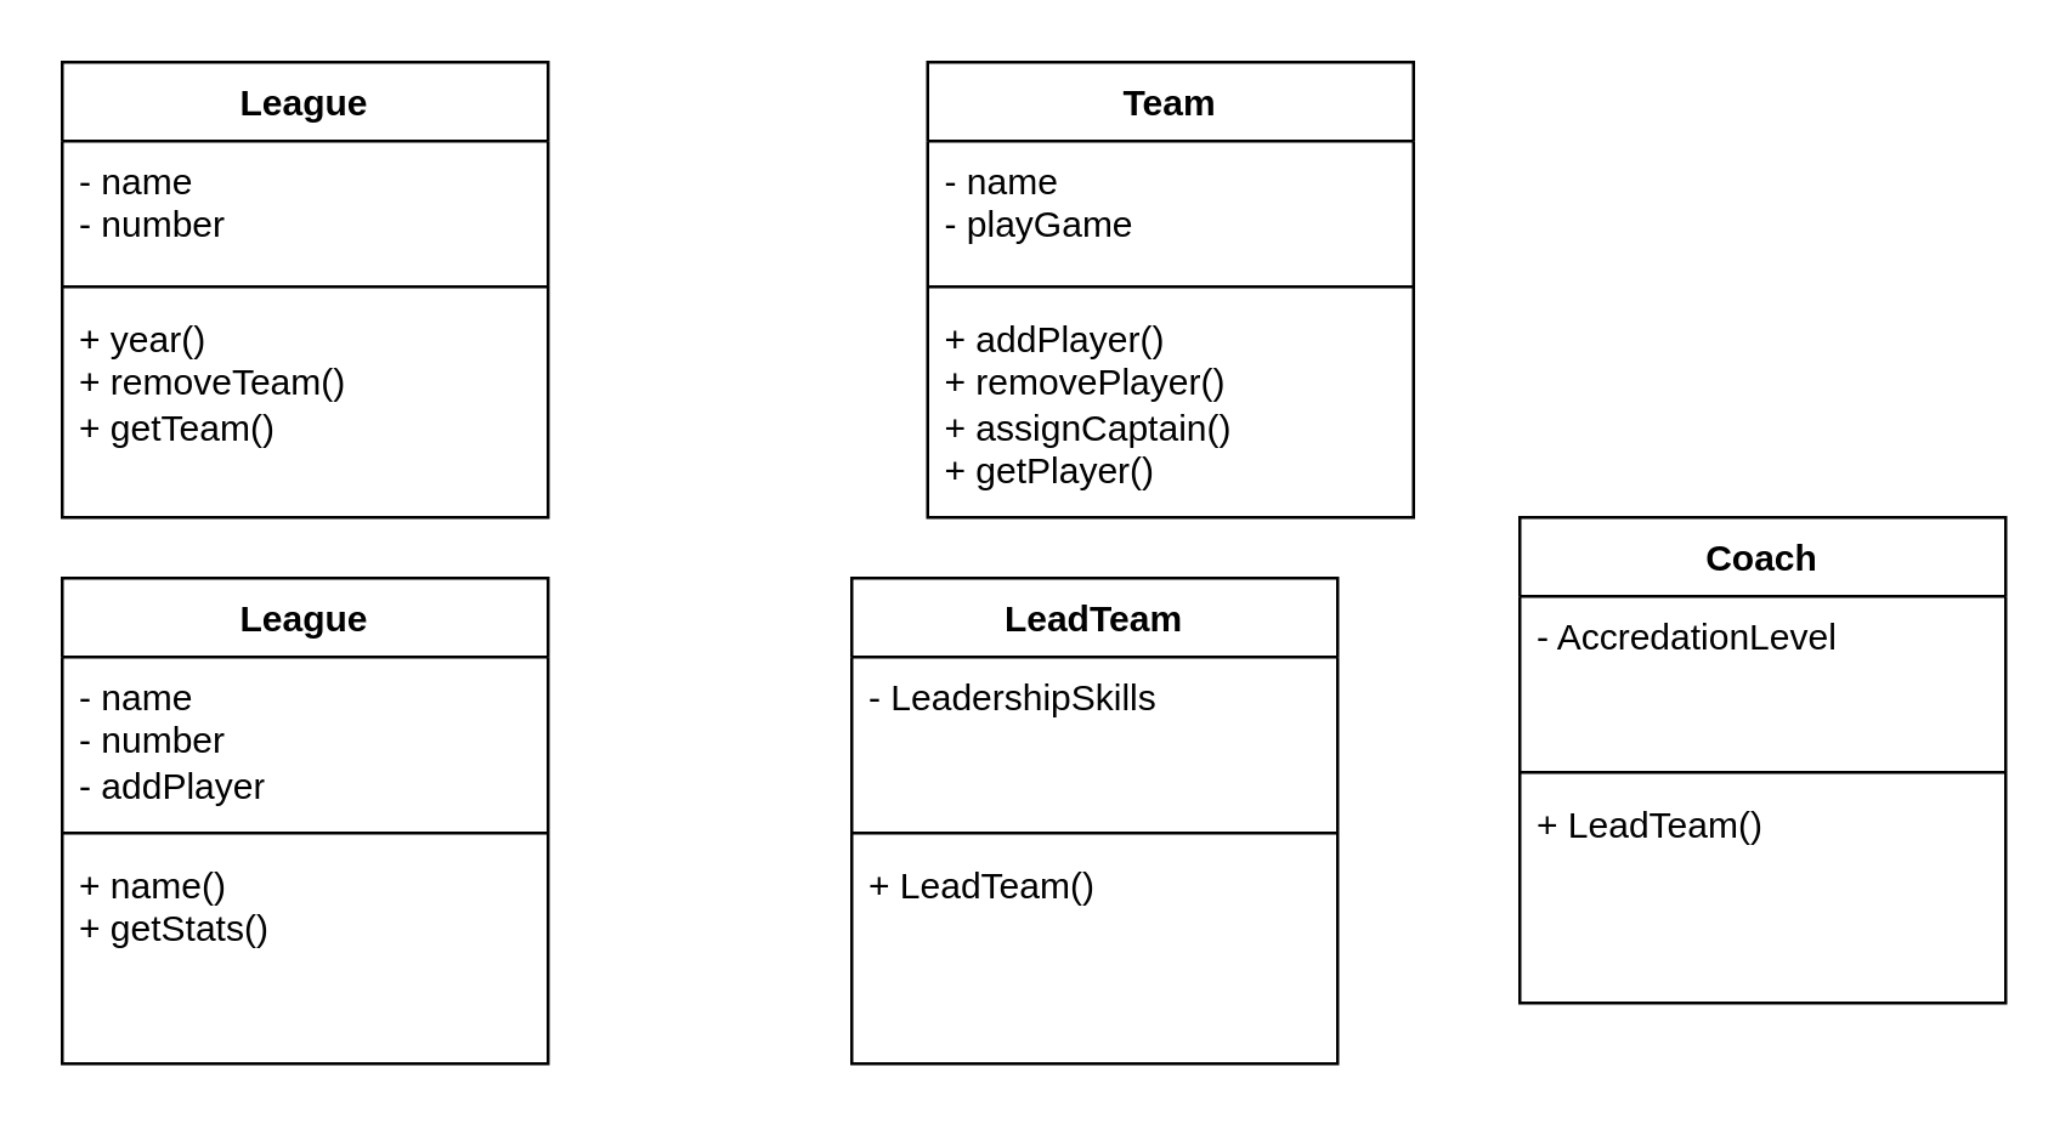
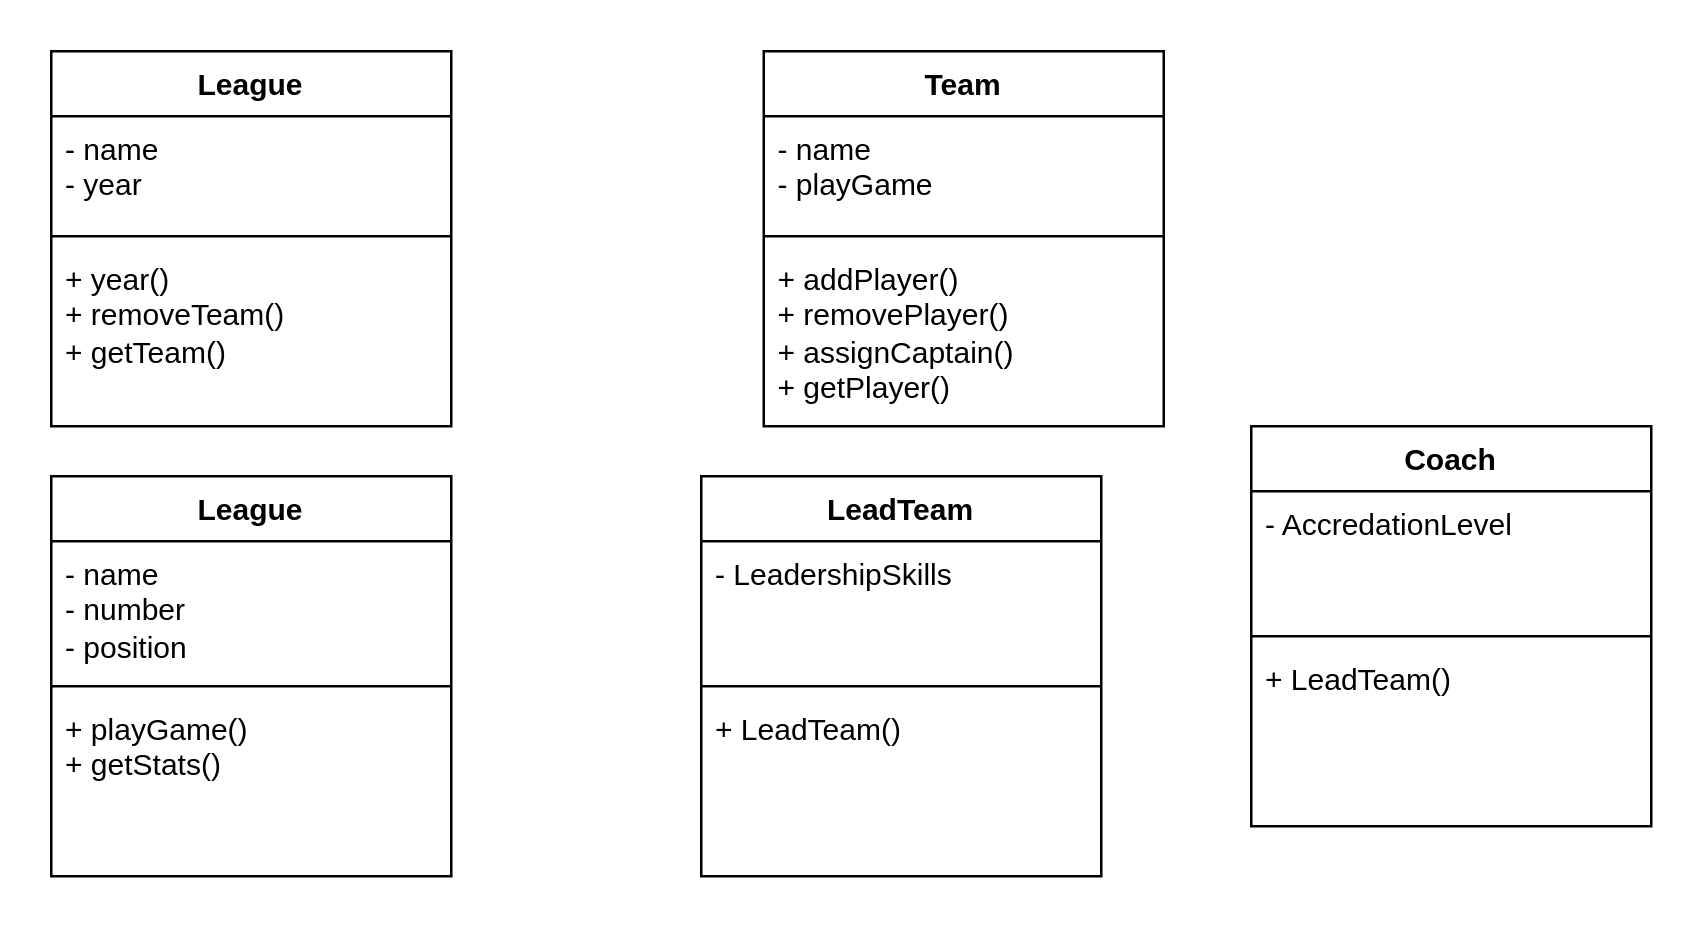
- <mxCell id="3" value="- name&lt;div&gt;- number&lt;/div&gt;" style="text;strokeColor=none;fillColor=none;align=left;verticalAlign=top;spacingLeft=4;spacingRight=4;overflow=hidden;rotatable=0;points=[[0,0.5],[1,0.5]];portConstraint=eastwest;whiteSpace=wrap;html=1;" vertex="1" parent="2"><mxGeometry y="26" width="160" height="44" as="geometry" /></mxCell>
+ <mxCell id="3" value="- name&lt;div&gt;- year&lt;/div&gt;" style="text;strokeColor=none;fillColor=none;align=left;verticalAlign=top;spacingLeft=4;spacingRight=4;overflow=hidden;rotatable=0;points=[[0,0.5],[1,0.5]];portConstraint=eastwest;whiteSpace=wrap;html=1;" vertex="1" parent="2"><mxGeometry y="26" width="160" height="44" as="geometry" /></mxCell>
- <mxCell id="11" value="- name&lt;div&gt;- number&lt;/div&gt;&lt;div&gt;- addPlayer&lt;/div&gt;" style="text;strokeColor=none;fillColor=none;align=left;verticalAlign=top;spacingLeft=4;spacingRight=4;overflow=hidden;rotatable=0;points=[[0,0.5],[1,0.5]];portConstraint=eastwest;whiteSpace=wrap;html=1;" vertex="1" parent="10"><mxGeometry y="26" width="160" height="54" as="geometry" /></mxCell>
+ <mxCell id="11" value="- name&lt;div&gt;- number&lt;/div&gt;&lt;div&gt;- position&lt;/div&gt;" style="text;strokeColor=none;fillColor=none;align=left;verticalAlign=top;spacingLeft=4;spacingRight=4;overflow=hidden;rotatable=0;points=[[0,0.5],[1,0.5]];portConstraint=eastwest;whiteSpace=wrap;html=1;" vertex="1" parent="10"><mxGeometry y="26" width="160" height="54" as="geometry" /></mxCell>
- <mxCell id="13" value="+ name()&lt;div&gt;+ getStats()&lt;/div&gt;&lt;div&gt;&lt;br&gt;&lt;/div&gt;" style="text;strokeColor=none;fillColor=none;align=left;verticalAlign=top;spacingLeft=4;spacingRight=4;overflow=hidden;rotatable=0;points=[[0,0.5],[1,0.5]];portConstraint=eastwest;whiteSpace=wrap;html=1;" vertex="1" parent="10"><mxGeometry y="88" width="160" height="72" as="geometry" /></mxCell>
+ <mxCell id="13" value="+ playGame()&lt;div&gt;+ getStats()&lt;/div&gt;&lt;div&gt;&lt;br&gt;&lt;/div&gt;" style="text;strokeColor=none;fillColor=none;align=left;verticalAlign=top;spacingLeft=4;spacingRight=4;overflow=hidden;rotatable=0;points=[[0,0.5],[1,0.5]];portConstraint=eastwest;whiteSpace=wrap;html=1;" vertex="1" parent="10"><mxGeometry y="88" width="160" height="72" as="geometry" /></mxCell>
